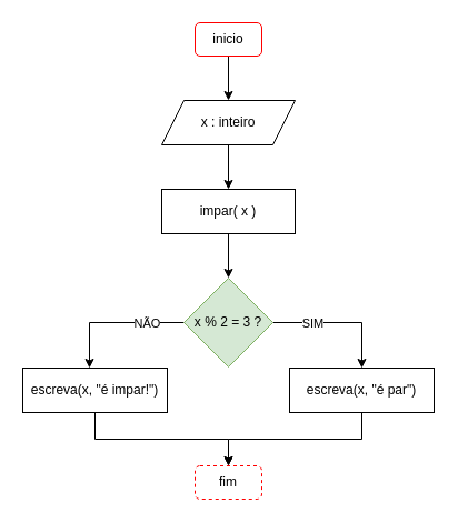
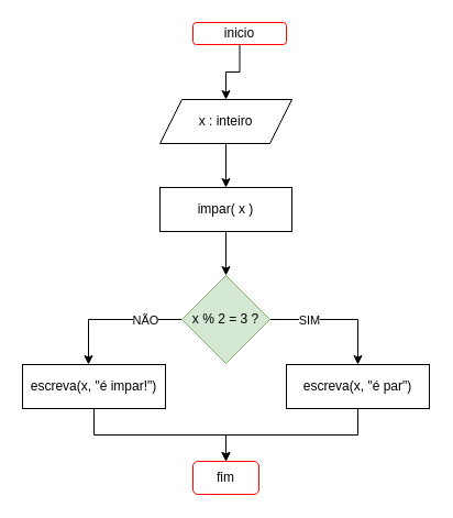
- <mxCell id="3" value="inicio" style="rounded=1;whiteSpace=wrap;html=1;strokeColor=#FF0000;" vertex="1" parent="1"><mxGeometry x="175" y="20" width="60" height="30" as="geometry" /></mxCell>
+ <mxCell id="3" value="inicio" style="rounded=1;whiteSpace=wrap;html=1;strokeColor=#FF0000;" vertex="1" parent="1"><mxGeometry x="175" y="20" width="85" height="20" as="geometry" /></mxCell>
- <mxCell id="14" value="fim" style="rounded=1;whiteSpace=wrap;html=1;strokeColor=#FF0000;dashed=1;" vertex="1" parent="1"><mxGeometry x="175" y="419" width="60" height="30" as="geometry" /></mxCell>
+ <mxCell id="14" value="fim" style="rounded=1;whiteSpace=wrap;html=1;strokeColor=#FF0000;" vertex="1" parent="1"><mxGeometry x="175" y="419" width="60" height="30" as="geometry" /></mxCell>
